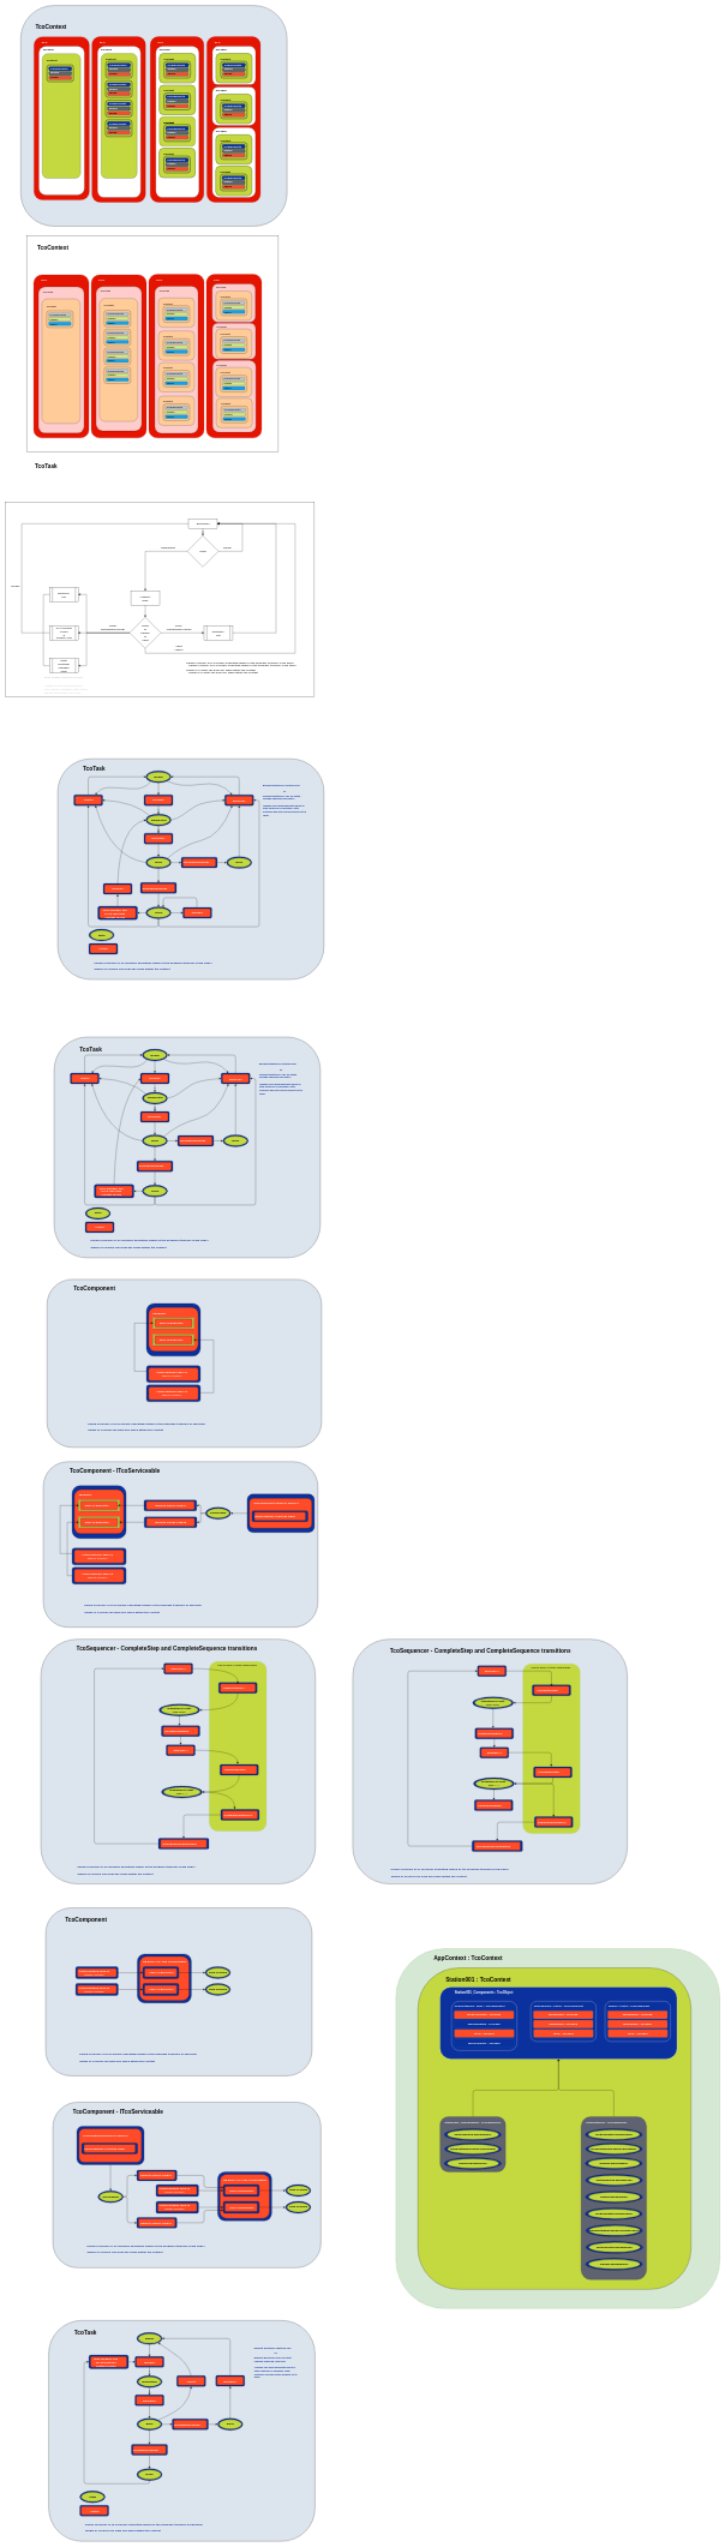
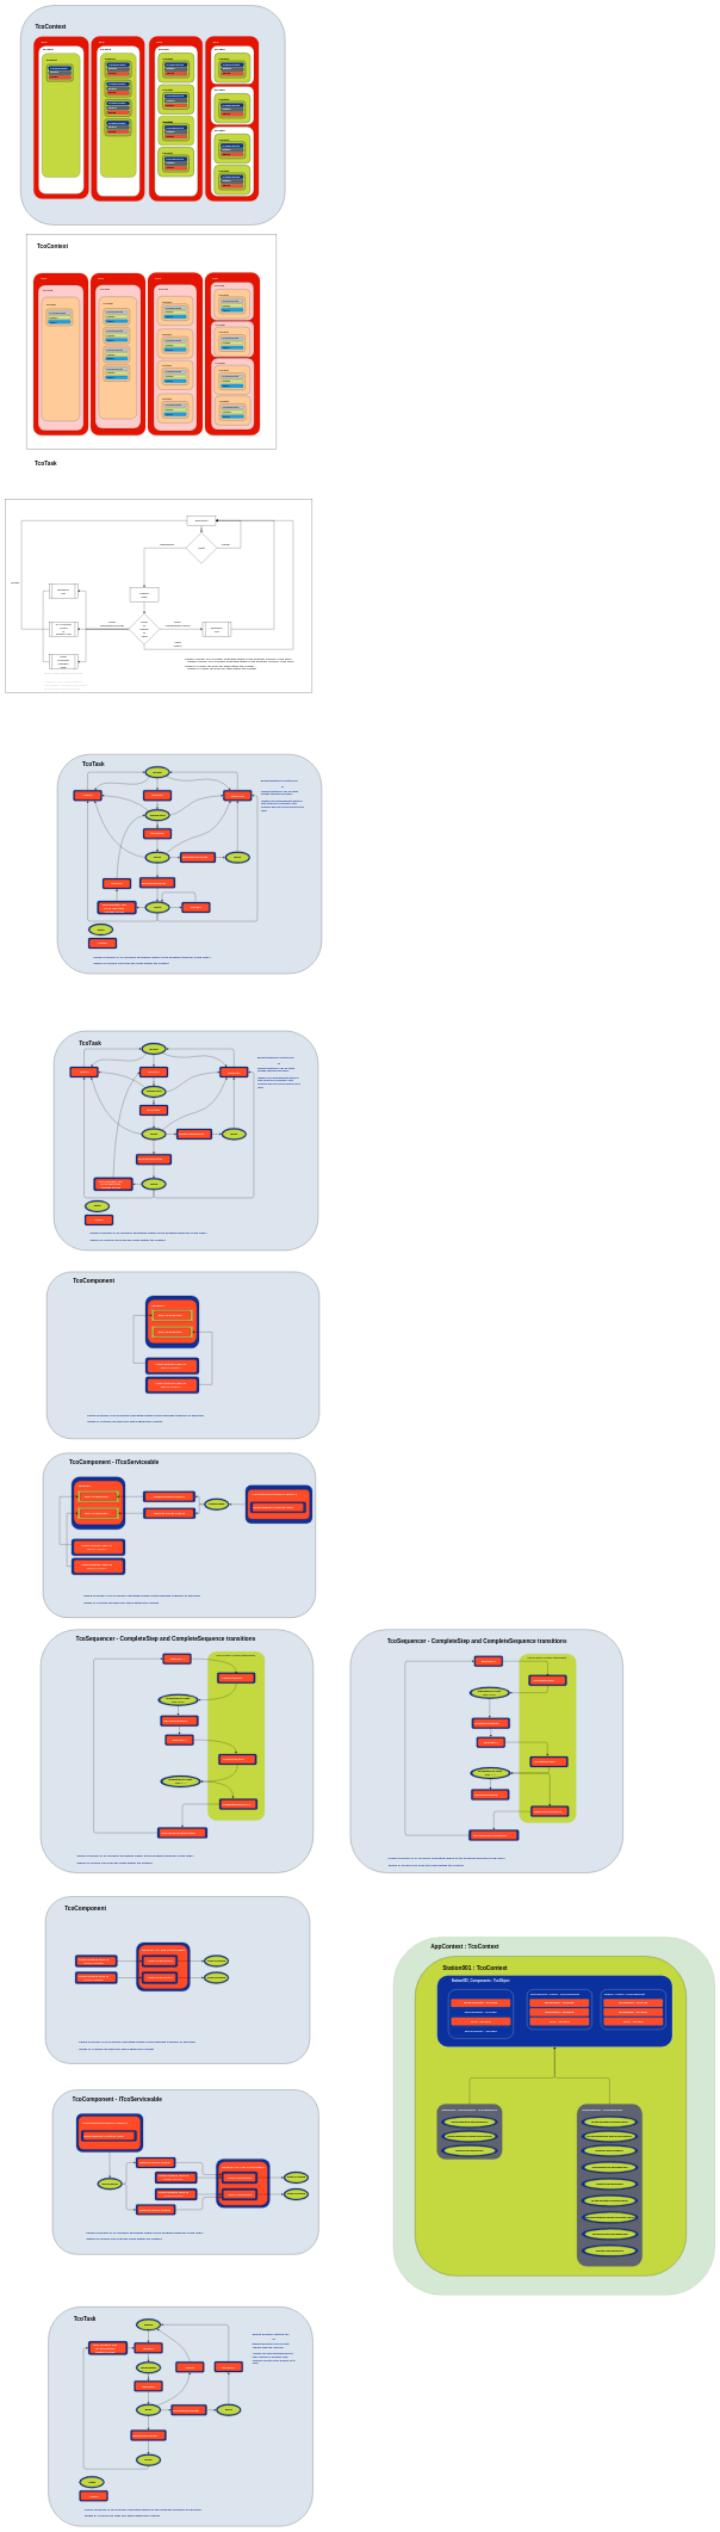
- <mxCell id="1162" value="&lt;font style=&quot;font-size: 11px&quot;&gt;HorizontalDrive : Drive : TcoComponent&lt;/font&gt;" style="text;html=1;strokeColor=none;fillColor=none;align=left;verticalAlign=middle;whiteSpace=wrap;rounded=0;fontStyle=1;fontColor=#FFFFFF;" parent="1160" vertex="1"><mxGeometry x="10.92" y="2.929" width="219.08" height="29.945" as="geometry" /></mxCell>
